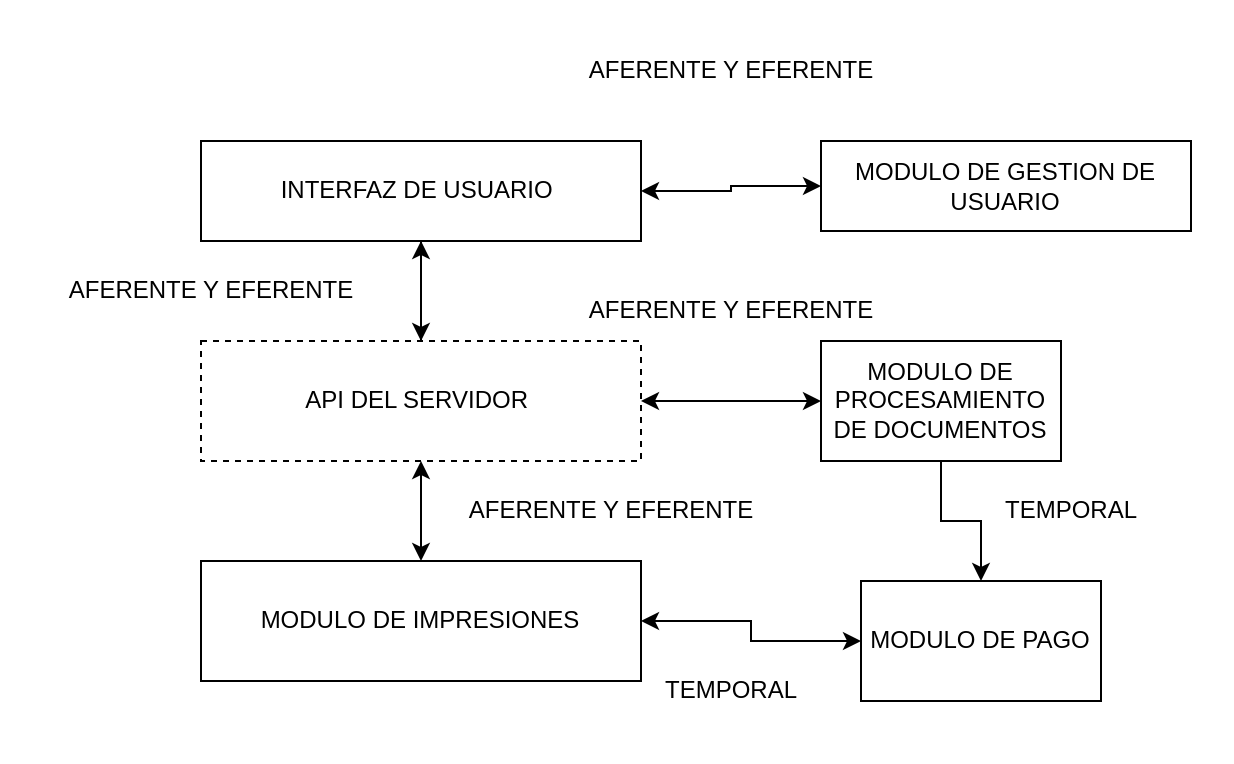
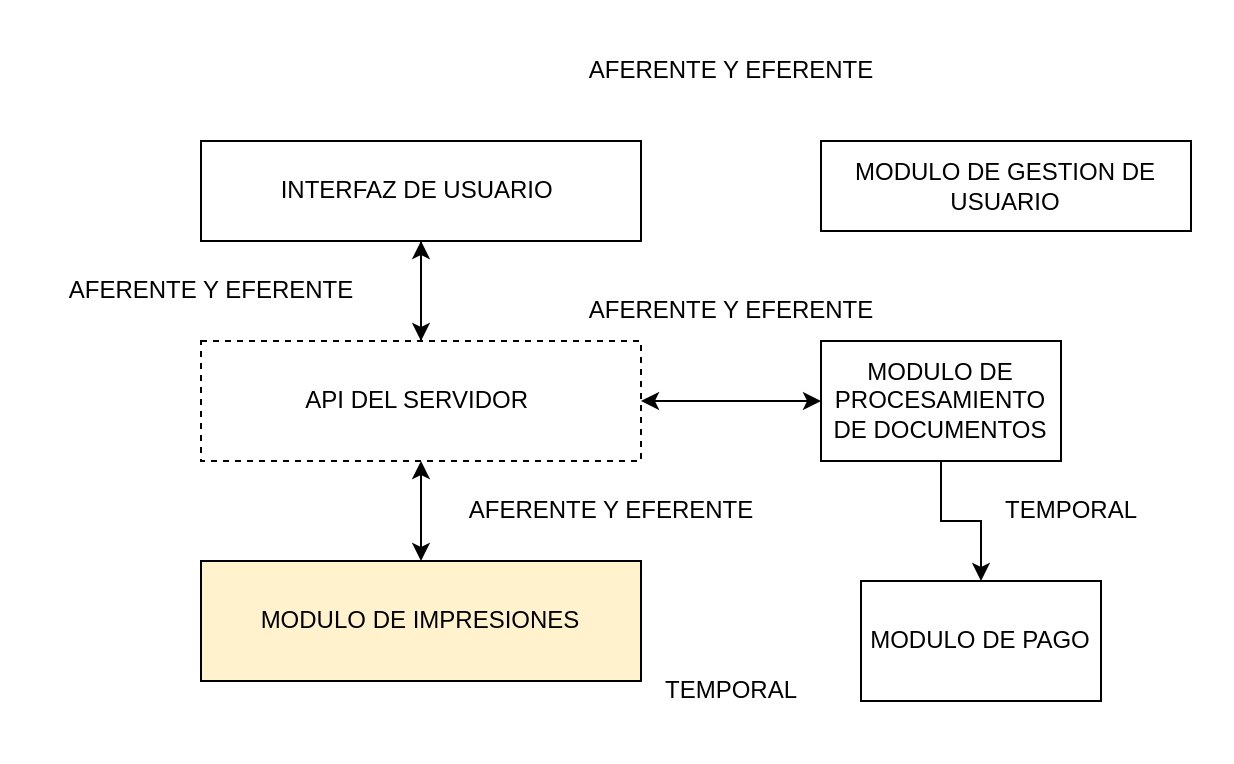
- <mxCell id="7" style="edgeStyle=orthogonalEdgeStyle;rounded=0;orthogonalLoop=1;jettySize=auto;html=1;startArrow=classic;startFill=1;" parent="1" source="8" target="3" edge="1"><mxGeometry relative="1" as="geometry" /></mxCell>
- <mxCell id="14" value="MODULO DE IMPRESIONES" style="rounded=0;whiteSpace=wrap;html=1;" parent="1" vertex="1"><mxGeometry x="100" y="280" width="220" height="60" as="geometry" /></mxCell>
+ <mxCell id="14" value="MODULO DE IMPRESIONES" style="rounded=0;whiteSpace=wrap;html=1;fillColor=#fff2cc;" parent="1" vertex="1"><mxGeometry x="100" y="280" width="220" height="60" as="geometry" /></mxCell>
- <mxCell id="13" style="edgeStyle=orthogonalEdgeStyle;rounded=0;orthogonalLoop=1;jettySize=auto;html=1;startArrow=classic;startFill=1;" parent="1" source="14" target="12" edge="1"><mxGeometry relative="1" as="geometry" /></mxCell>
